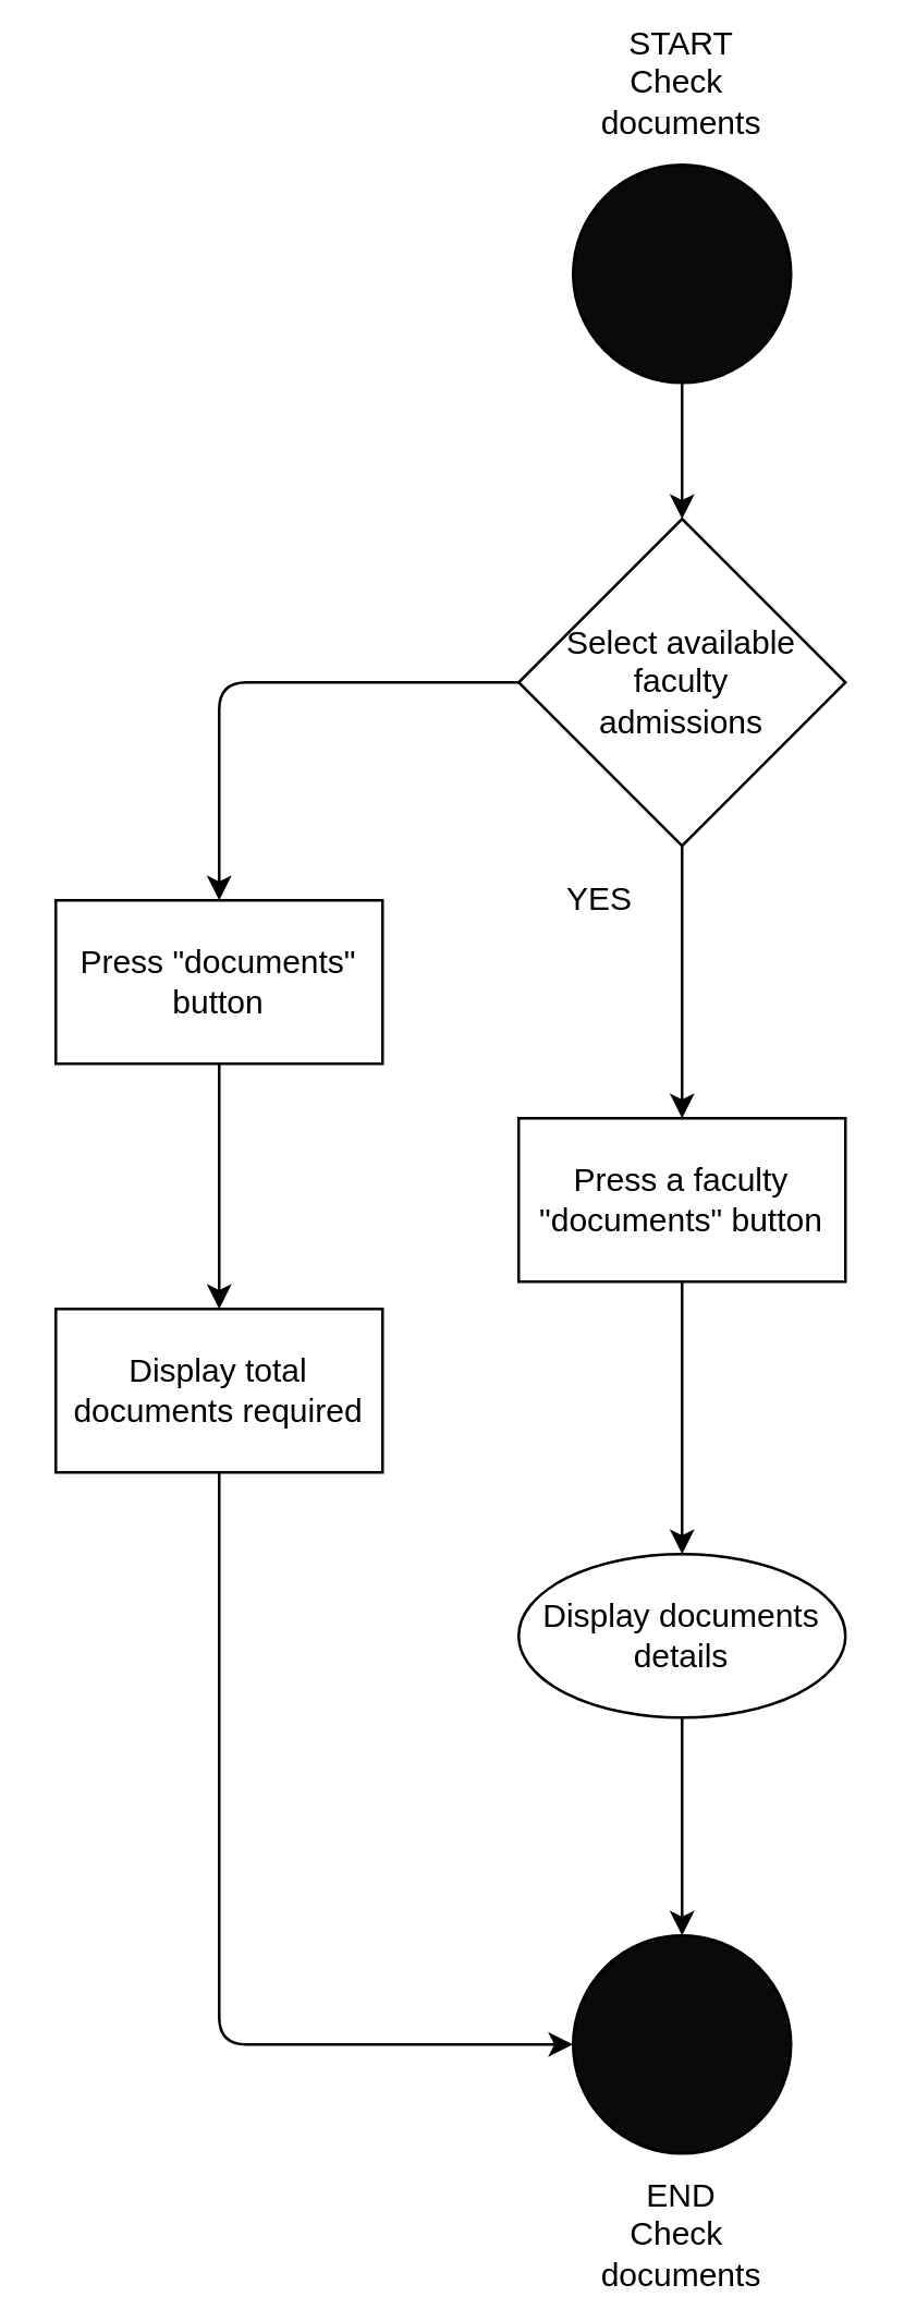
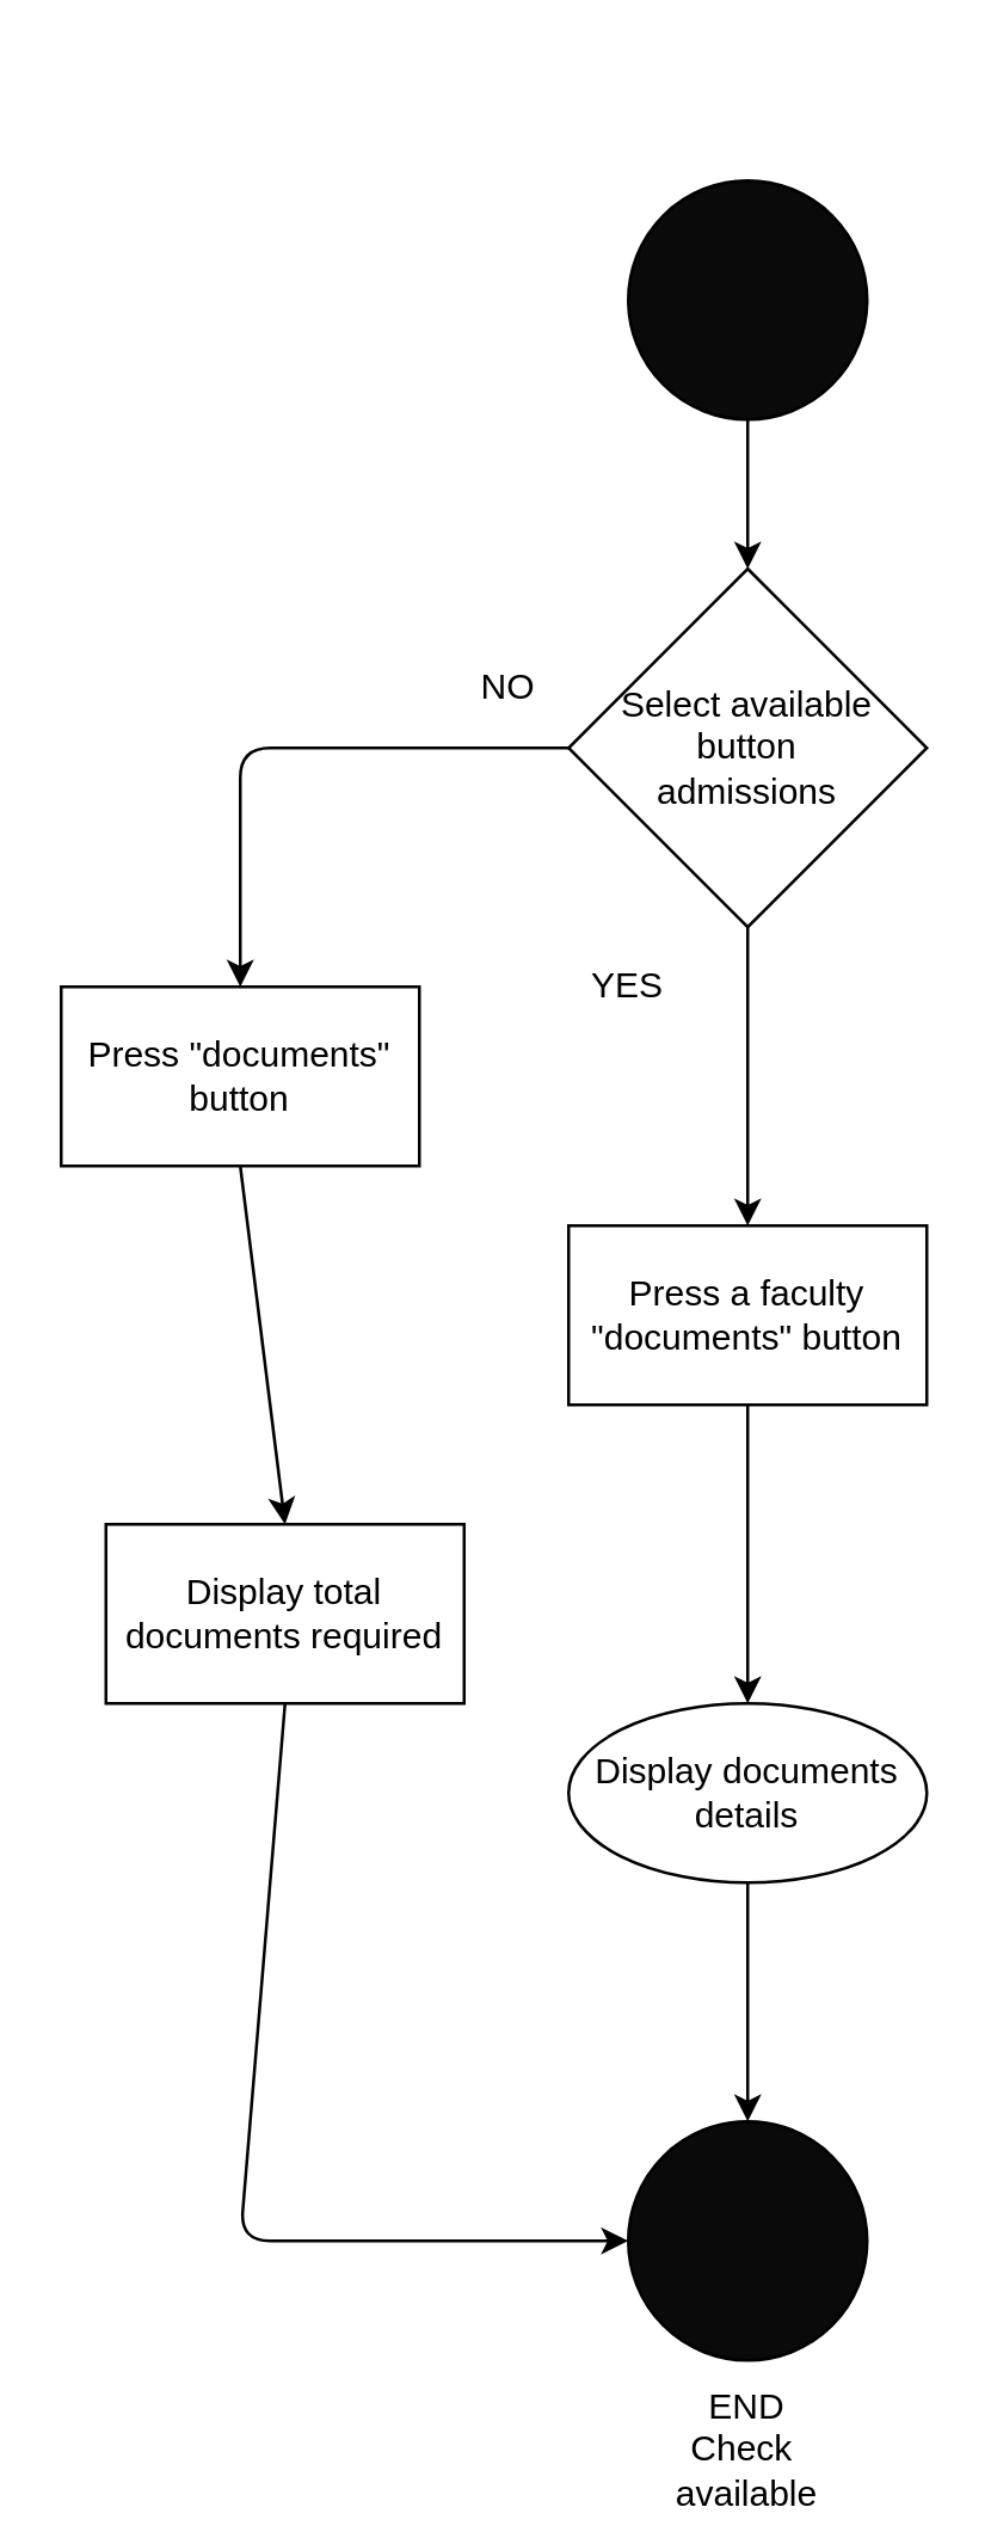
- <mxCell id="3" value="START&lt;br&gt;Check&amp;nbsp;&lt;br&gt;documents" style="text;html=1;strokeColor=none;fillColor=none;align=center;verticalAlign=middle;whiteSpace=wrap;rounded=0;" vertex="1" parent="1"><mxGeometry x="230" y="20" width="40" height="20" as="geometry" /></mxCell>
+ <mxCell id="7" value="NO" style="text;html=1;strokeColor=none;fillColor=none;align=center;verticalAlign=middle;whiteSpace=wrap;rounded=0;" vertex="1" parent="1"><mxGeometry x="150" y="220" width="40" height="20" as="geometry" /></mxCell>
- <mxCell id="4" value="&lt;span&gt;Select available faculty &lt;br&gt;admissions&lt;/span&gt;" style="rhombus;whiteSpace=wrap;html=1;fillColor=#FFFFFF;" vertex="1" parent="1"><mxGeometry x="190" y="190" width="120" height="120" as="geometry" /></mxCell>
+ <mxCell id="4" value="&lt;span&gt;Select available button &lt;br&gt;admissions&lt;/span&gt;" style="rhombus;whiteSpace=wrap;html=1;fillColor=#FFFFFF;" vertex="1" parent="1"><mxGeometry x="190" y="190" width="120" height="120" as="geometry" /></mxCell>
- <mxCell id="5" value="YES" style="text;html=1;strokeColor=none;fillColor=none;align=center;verticalAlign=middle;whiteSpace=wrap;rounded=0;" vertex="1" parent="1"><mxGeometry x="200" y="320" width="40" height="20" as="geometry" /></mxCell>
+ <mxCell id="5" value="YES" style="text;html=1;strokeColor=none;fillColor=none;align=center;verticalAlign=middle;whiteSpace=wrap;rounded=0;" vertex="1" parent="1"><mxGeometry x="190" y="320" width="40" height="20" as="geometry" /></mxCell>
- <mxCell id="14" value="Display total documents required" style="rounded=0;whiteSpace=wrap;html=1;fillColor=#FFFFFF;" vertex="1" parent="1"><mxGeometry x="20" y="480" width="120" height="60" as="geometry" /></mxCell>
+ <mxCell id="14" value="Display total documents required" style="rounded=0;whiteSpace=wrap;html=1;fillColor=#FFFFFF;" vertex="1" parent="1"><mxGeometry x="35" y="510" width="120" height="60" as="geometry" /></mxCell>
- <mxCell id="17" value="END&lt;br&gt;Check&amp;nbsp;&lt;br&gt;documents" style="text;html=1;strokeColor=none;fillColor=none;align=center;verticalAlign=middle;whiteSpace=wrap;rounded=0;" vertex="1" parent="1"><mxGeometry x="230" y="810" width="40" height="20" as="geometry" /></mxCell>
+ <mxCell id="17" value="END&lt;br&gt;Check&amp;nbsp;&lt;br&gt;available" style="text;html=1;strokeColor=none;fillColor=none;align=center;verticalAlign=middle;whiteSpace=wrap;rounded=0;" vertex="1" parent="1"><mxGeometry x="230" y="810" width="40" height="20" as="geometry" /></mxCell>
